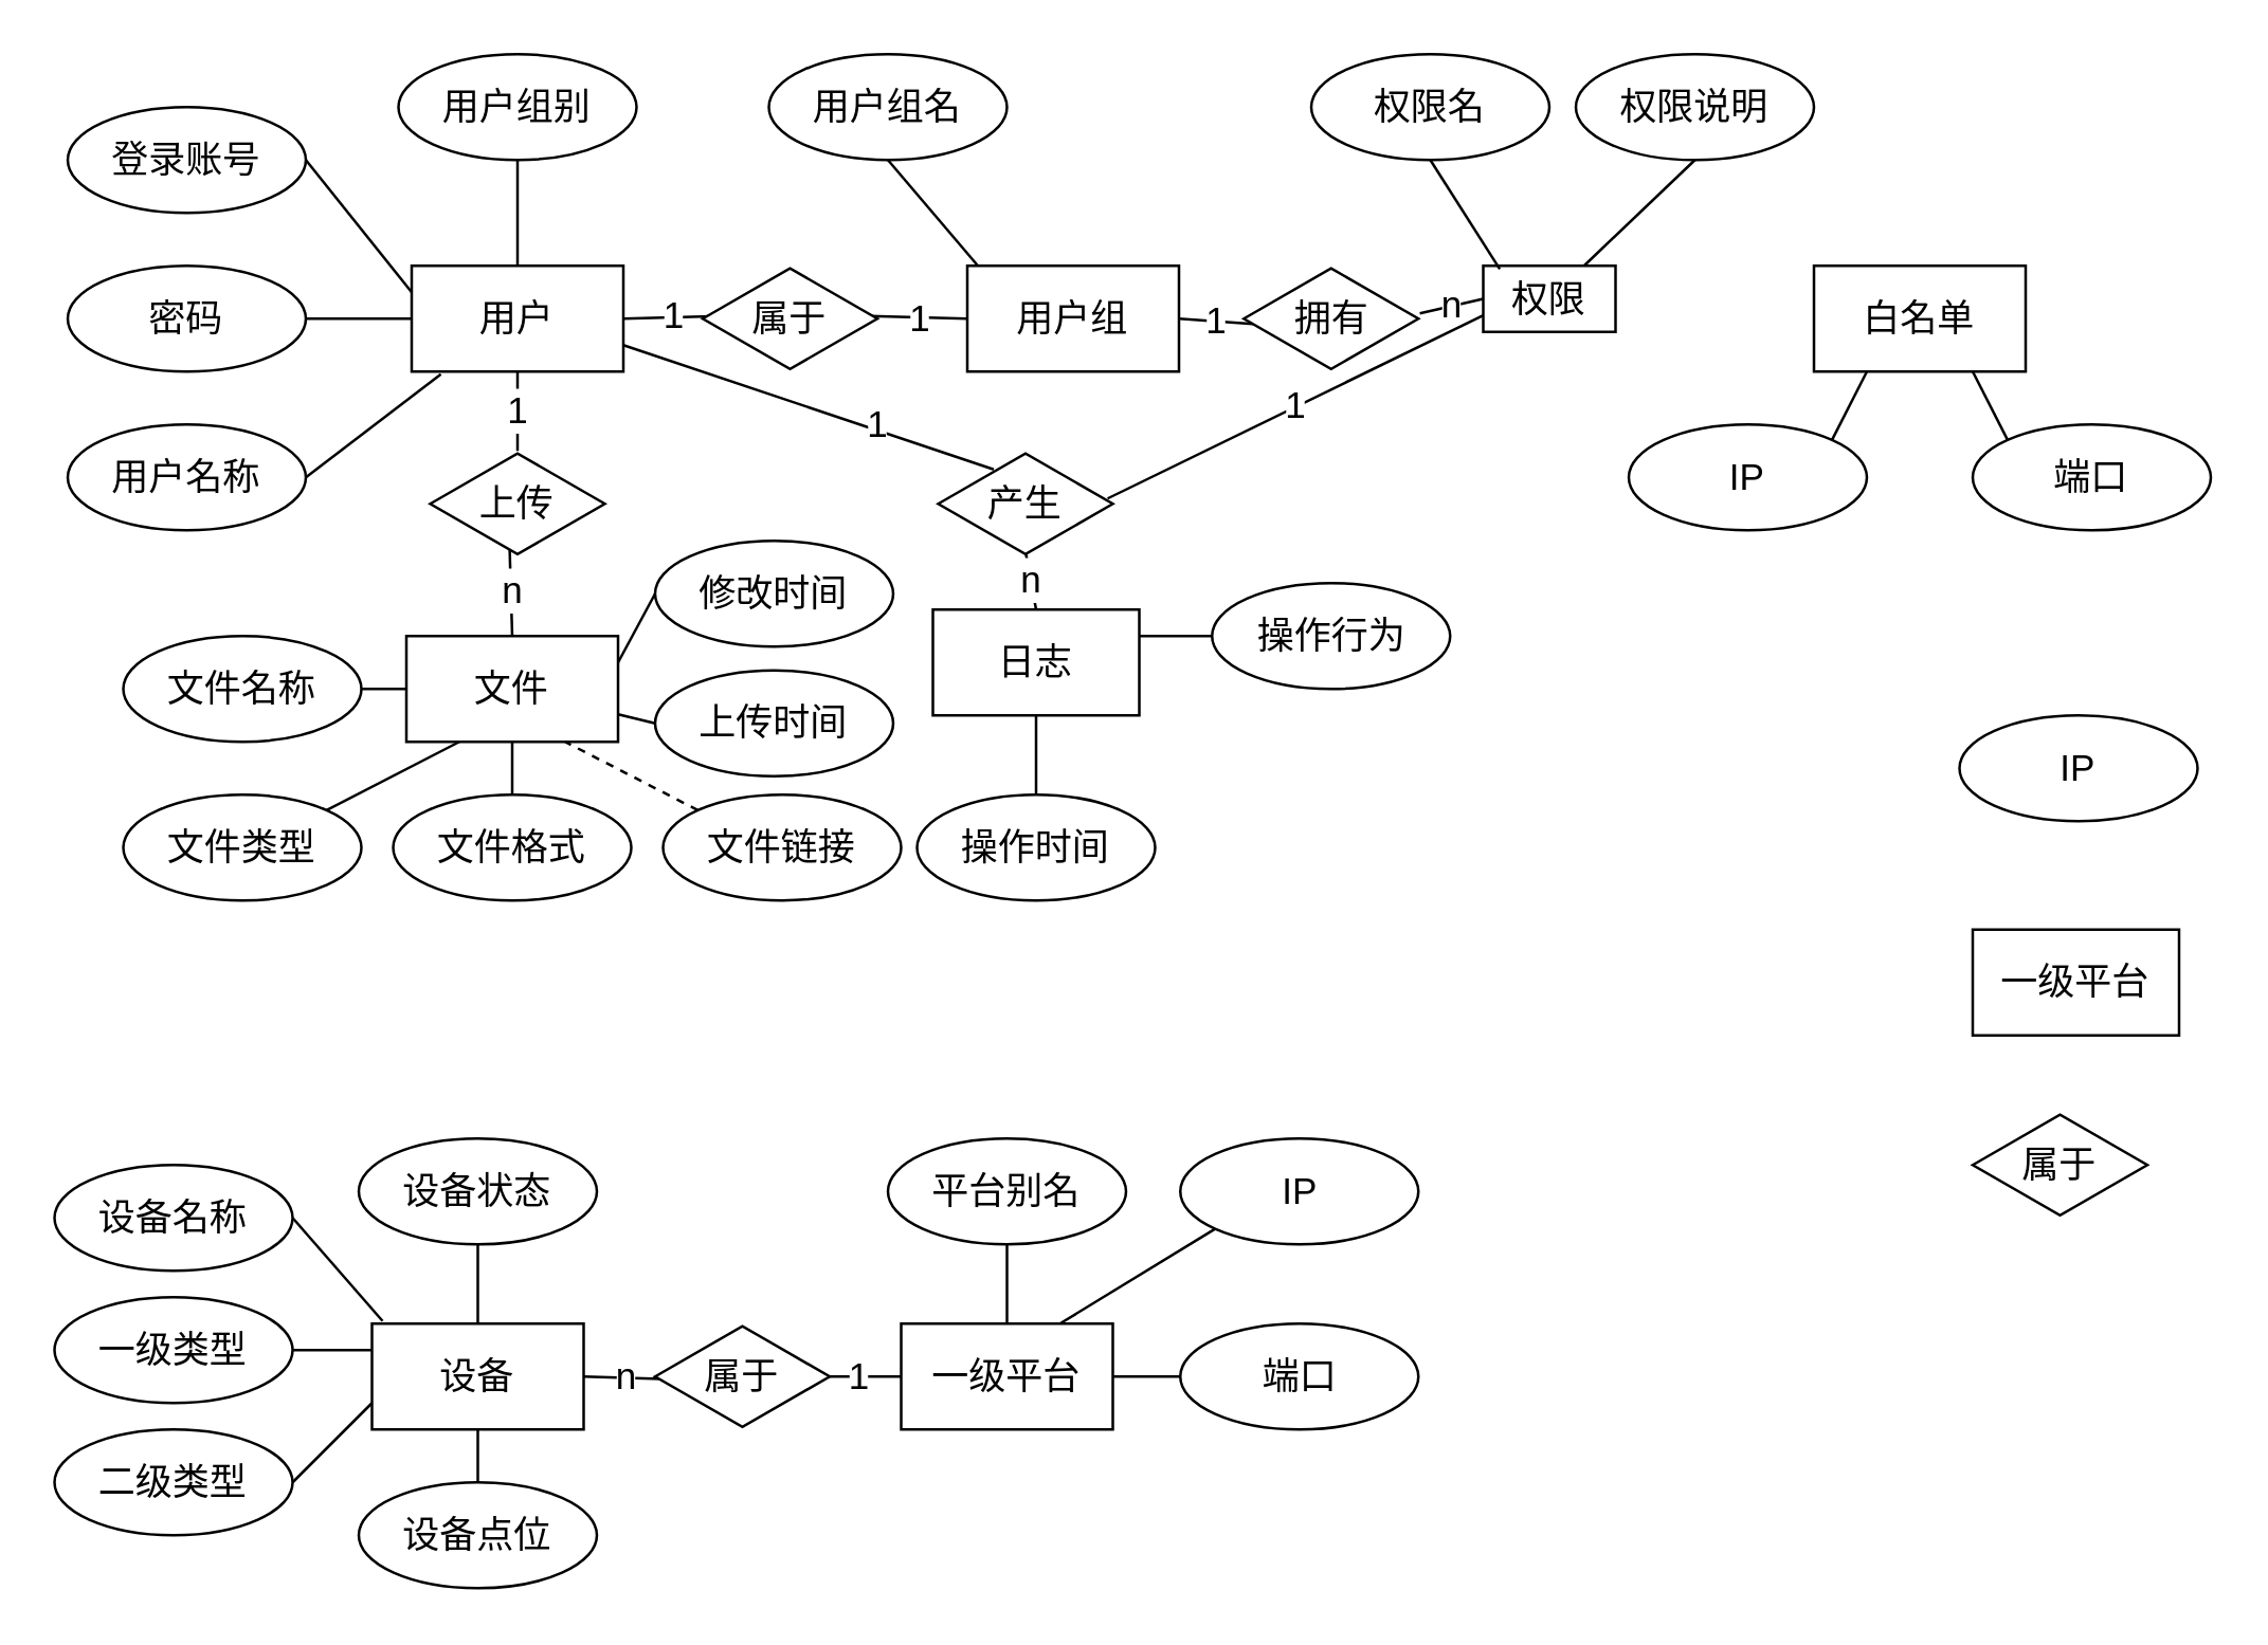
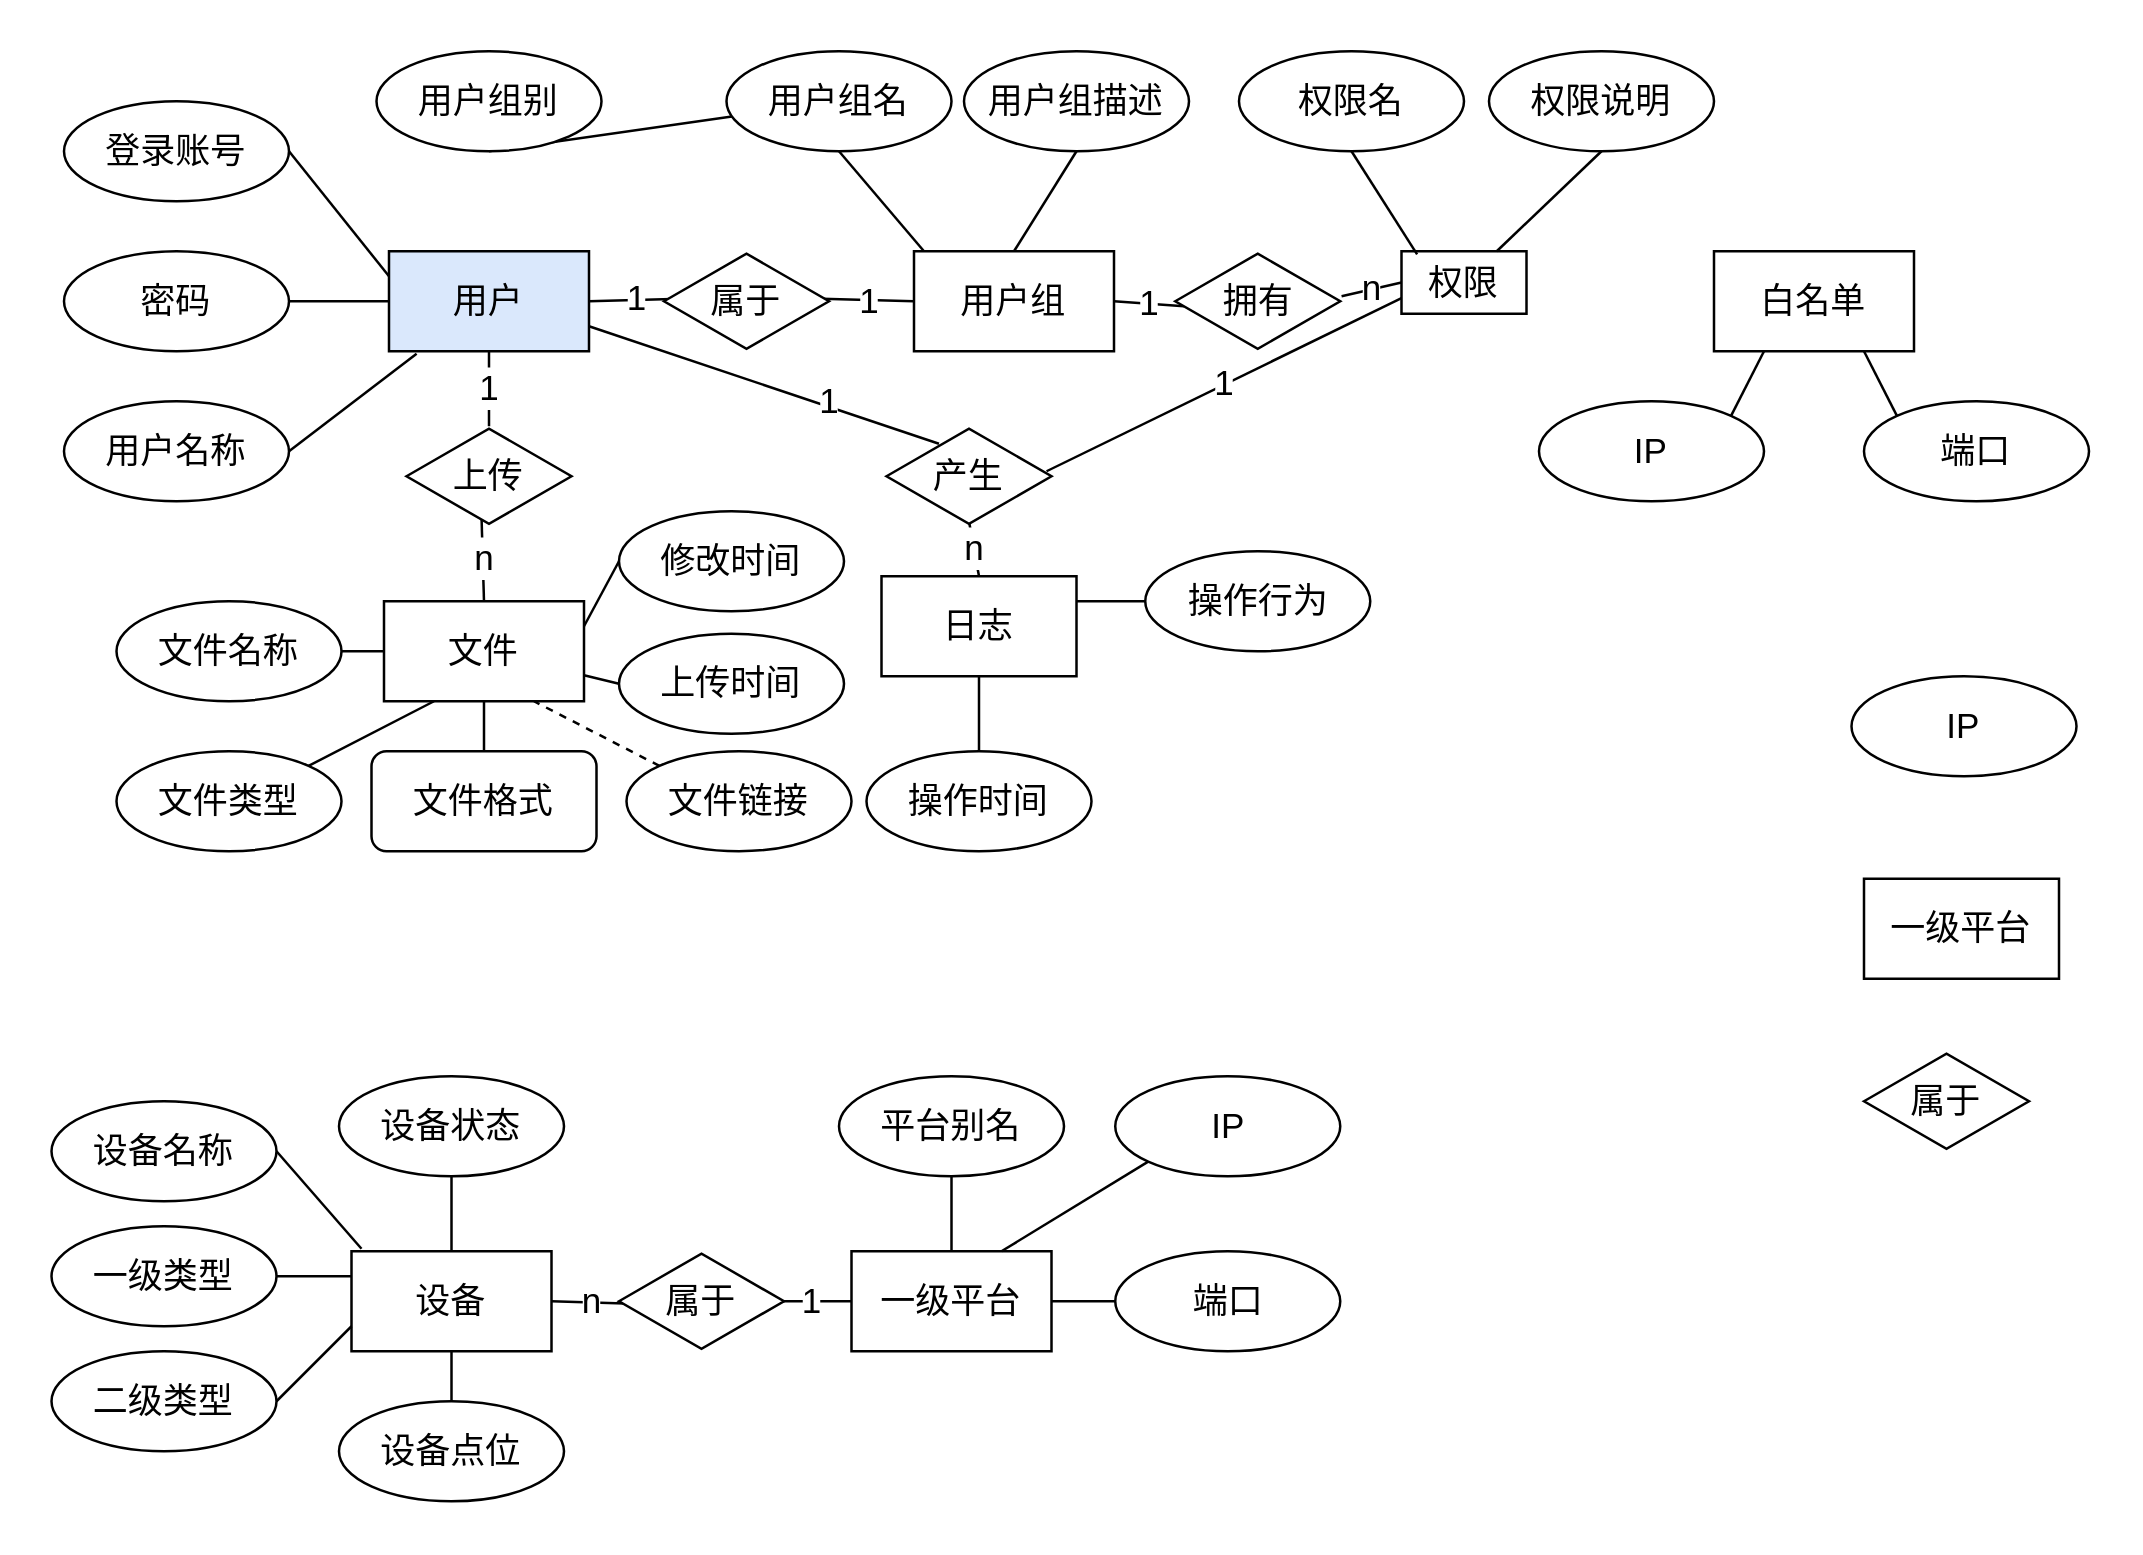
+ <mxCell id="22" value="用户组描述" style="ellipse;whiteSpace=wrap;html=1;fontSize=14;" vertex="1" parent="1"><mxGeometry x="385" y="20" width="90" height="40" as="geometry" /></mxCell>
- <mxCell id="16" style="edgeStyle=none;rounded=0;orthogonalLoop=1;jettySize=auto;html=1;exitX=0.5;exitY=1;exitDx=0;exitDy=0;endArrow=none;endFill=0;fontSize=14;" edge="1" parent="1" source="17" target="6"><mxGeometry relative="1" as="geometry" /></mxCell>
+ <mxCell id="16" style="edgeStyle=none;rounded=0;orthogonalLoop=1;jettySize=auto;html=1;exitX=0.5;exitY=1;exitDx=0;exitDy=0;endArrow=none;endFill=0;fontSize=14;" edge="1" parent="1" source="17" target="20"><mxGeometry relative="1" as="geometry" /></mxCell>
+ <mxCell id="21" style="edgeStyle=none;rounded=0;orthogonalLoop=1;jettySize=auto;html=1;exitX=0.5;exitY=1;exitDx=0;exitDy=0;entryX=0.5;entryY=0;entryDx=0;entryDy=0;endArrow=none;endFill=0;fontSize=14;" edge="1" parent="1" source="22" target="15"><mxGeometry relative="1" as="geometry" /></mxCell>
- <mxCell id="6" value="用户" style="rounded=0;whiteSpace=wrap;html=1;fontSize=14;" vertex="1" parent="1"><mxGeometry x="155" y="100" width="80" height="40" as="geometry" /></mxCell>
+ <mxCell id="6" value="用户" style="rounded=0;whiteSpace=wrap;html=1;fontSize=14;fillColor=#dae8fc;" vertex="1" parent="1"><mxGeometry x="155" y="100" width="80" height="40" as="geometry" /></mxCell>
- <mxCell id="66" value="文件格式" style="ellipse;whiteSpace=wrap;html=1;fontSize=14;" vertex="1" parent="1"><mxGeometry x="148" y="300" width="90" height="40" as="geometry" /></mxCell>
+ <mxCell id="66" value="文件格式" style="whiteSpace=wrap;html=1;fontSize=14;rounded=1;" vertex="1" parent="1"><mxGeometry x="148" y="300" width="90" height="40" as="geometry" /></mxCell>
